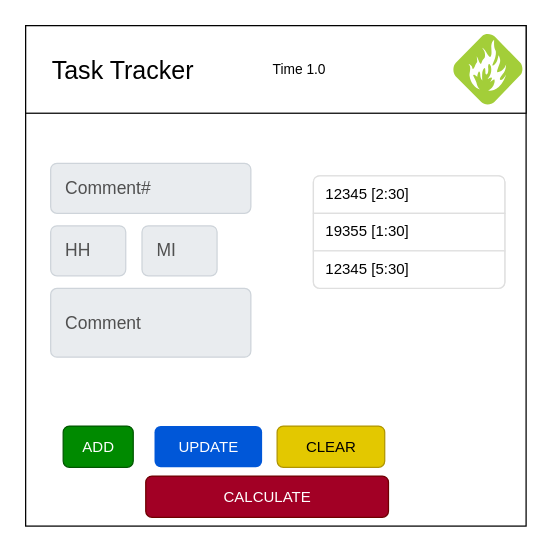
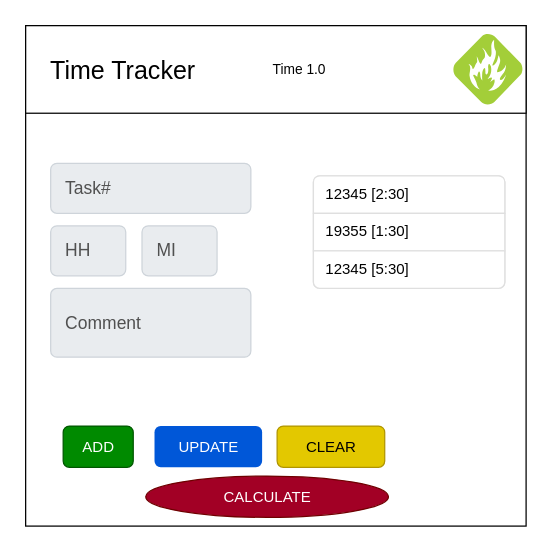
- <mxCell id="15" value="&lt;font style=&quot;font-size: 20px;&quot;&gt;Task Tracker&lt;/font&gt;" style="text;html=1;strokeColor=none;fillColor=none;align=center;verticalAlign=middle;whiteSpace=wrap;rounded=0;strokeWidth=4;" parent="1" vertex="1"><mxGeometry x="20" y="40" width="156" height="30" as="geometry" /></mxCell>
+ <mxCell id="15" value="&lt;font style=&quot;font-size: 20px;&quot;&gt;Time Tracker&lt;/font&gt;" style="text;html=1;strokeColor=none;fillColor=none;align=center;verticalAlign=middle;whiteSpace=wrap;rounded=0;strokeWidth=4;" parent="1" vertex="1"><mxGeometry x="20" y="40" width="156" height="30" as="geometry" /></mxCell>
- <mxCell id="11" value="Comment#" style="html=1;shadow=0;dashed=0;shape=mxgraph.bootstrap.rrect;rSize=5;strokeColor=#CED4DA;strokeWidth=1;fillColor=#E9ECEF;fontColor=#505050;whiteSpace=wrap;align=left;verticalAlign=middle;spacingLeft=10;fontSize=14;" parent="1" vertex="1"><mxGeometry x="40" y="130" width="160" height="40" as="geometry" /></mxCell>
+ <mxCell id="11" value="Task#" style="html=1;shadow=0;dashed=0;shape=mxgraph.bootstrap.rrect;rSize=5;strokeColor=#CED4DA;strokeWidth=1;fillColor=#E9ECEF;fontColor=#505050;whiteSpace=wrap;align=left;verticalAlign=middle;spacingLeft=10;fontSize=14;" parent="1" vertex="1"><mxGeometry x="40" y="130" width="160" height="40" as="geometry" /></mxCell>
- <mxCell id="14" value="CALCULATE" style="rounded=1;fillColor=#a20025;strokeColor=#6F0000;html=1;fontColor=#ffffff;align=center;verticalAlign=middle;fontStyle=0;fontSize=12;sketch=0;" parent="1" vertex="1"><mxGeometry x="116" y="380" width="194" height="33" as="geometry" /></mxCell>
+ <mxCell id="14" value="CALCULATE" style="ellipse;fillColor=#a20025;strokeColor=#6F0000;html=1;fontColor=#ffffff;align=center;verticalAlign=middle;fontStyle=0;fontSize=12;sketch=0;" parent="1" vertex="1"><mxGeometry x="116" y="380" width="194" height="33" as="geometry" /></mxCell>
